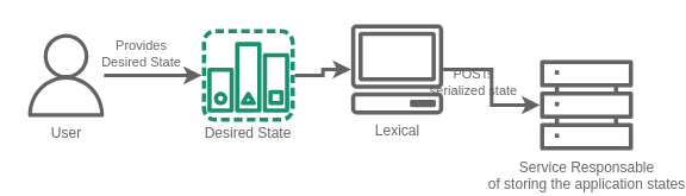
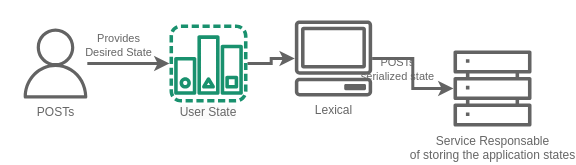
- <mxCell id="11" value="&lt;span style=&quot;font-family: Helvetica; font-size: 12px; font-style: normal; font-variant-ligatures: normal; font-variant-caps: normal; font-weight: 400; letter-spacing: normal; orphans: 2; text-indent: 0px; text-transform: none; widows: 2; word-spacing: 0px; -webkit-text-stroke-width: 0px; background-color: rgb(251, 251, 251); text-decoration-thickness: initial; text-decoration-style: initial; text-decoration-color: initial; float: none; display: inline !important;&quot;&gt;Desired State&lt;/span&gt;" style="text;whiteSpace=wrap;html=1;fontSize=11;fontFamily=Helvetica;fontColor=#666666;align=center;" parent="1" vertex="1"><mxGeometry x="166" y="98" width="84" height="40" as="geometry" /></mxCell>
+ <mxCell id="11" value="&lt;span style=&quot;font-family: Helvetica; font-size: 12px; font-style: normal; font-variant-ligatures: normal; font-variant-caps: normal; font-weight: 400; letter-spacing: normal; orphans: 2; text-indent: 0px; text-transform: none; widows: 2; word-spacing: 0px; -webkit-text-stroke-width: 0px; background-color: rgb(251, 251, 251); text-decoration-thickness: initial; text-decoration-style: initial; text-decoration-color: initial; float: none; display: inline !important;&quot;&gt;User State&lt;/span&gt;" style="text;whiteSpace=wrap;html=1;fontSize=11;fontFamily=Helvetica;fontColor=#666666;align=center;" parent="1" vertex="1"><mxGeometry x="166" y="98" width="84" height="40" as="geometry" /></mxCell>
- <mxCell id="8" value="User" style="sketch=0;outlineConnect=0;fontColor=#666666;gradientColor=none;fillColor=#636363;strokeColor=none;dashed=0;verticalLabelPosition=bottom;verticalAlign=top;align=center;html=1;fontSize=12;fontStyle=0;aspect=fixed;pointerEvents=1;shape=mxgraph.aws4.user;fontFamily=Helvetica;" parent="1" vertex="1"><mxGeometry x="20" y="28" width="70" height="70" as="geometry" /></mxCell>
+ <mxCell id="8" value="POSTs" style="sketch=0;outlineConnect=0;fontColor=#666666;gradientColor=none;fillColor=#636363;strokeColor=none;dashed=0;verticalLabelPosition=bottom;verticalAlign=top;align=center;html=1;fontSize=12;fontStyle=0;aspect=fixed;pointerEvents=1;shape=mxgraph.aws4.user;fontFamily=Helvetica;" parent="1" vertex="1"><mxGeometry x="20" y="28" width="70" height="70" as="geometry" /></mxCell>
